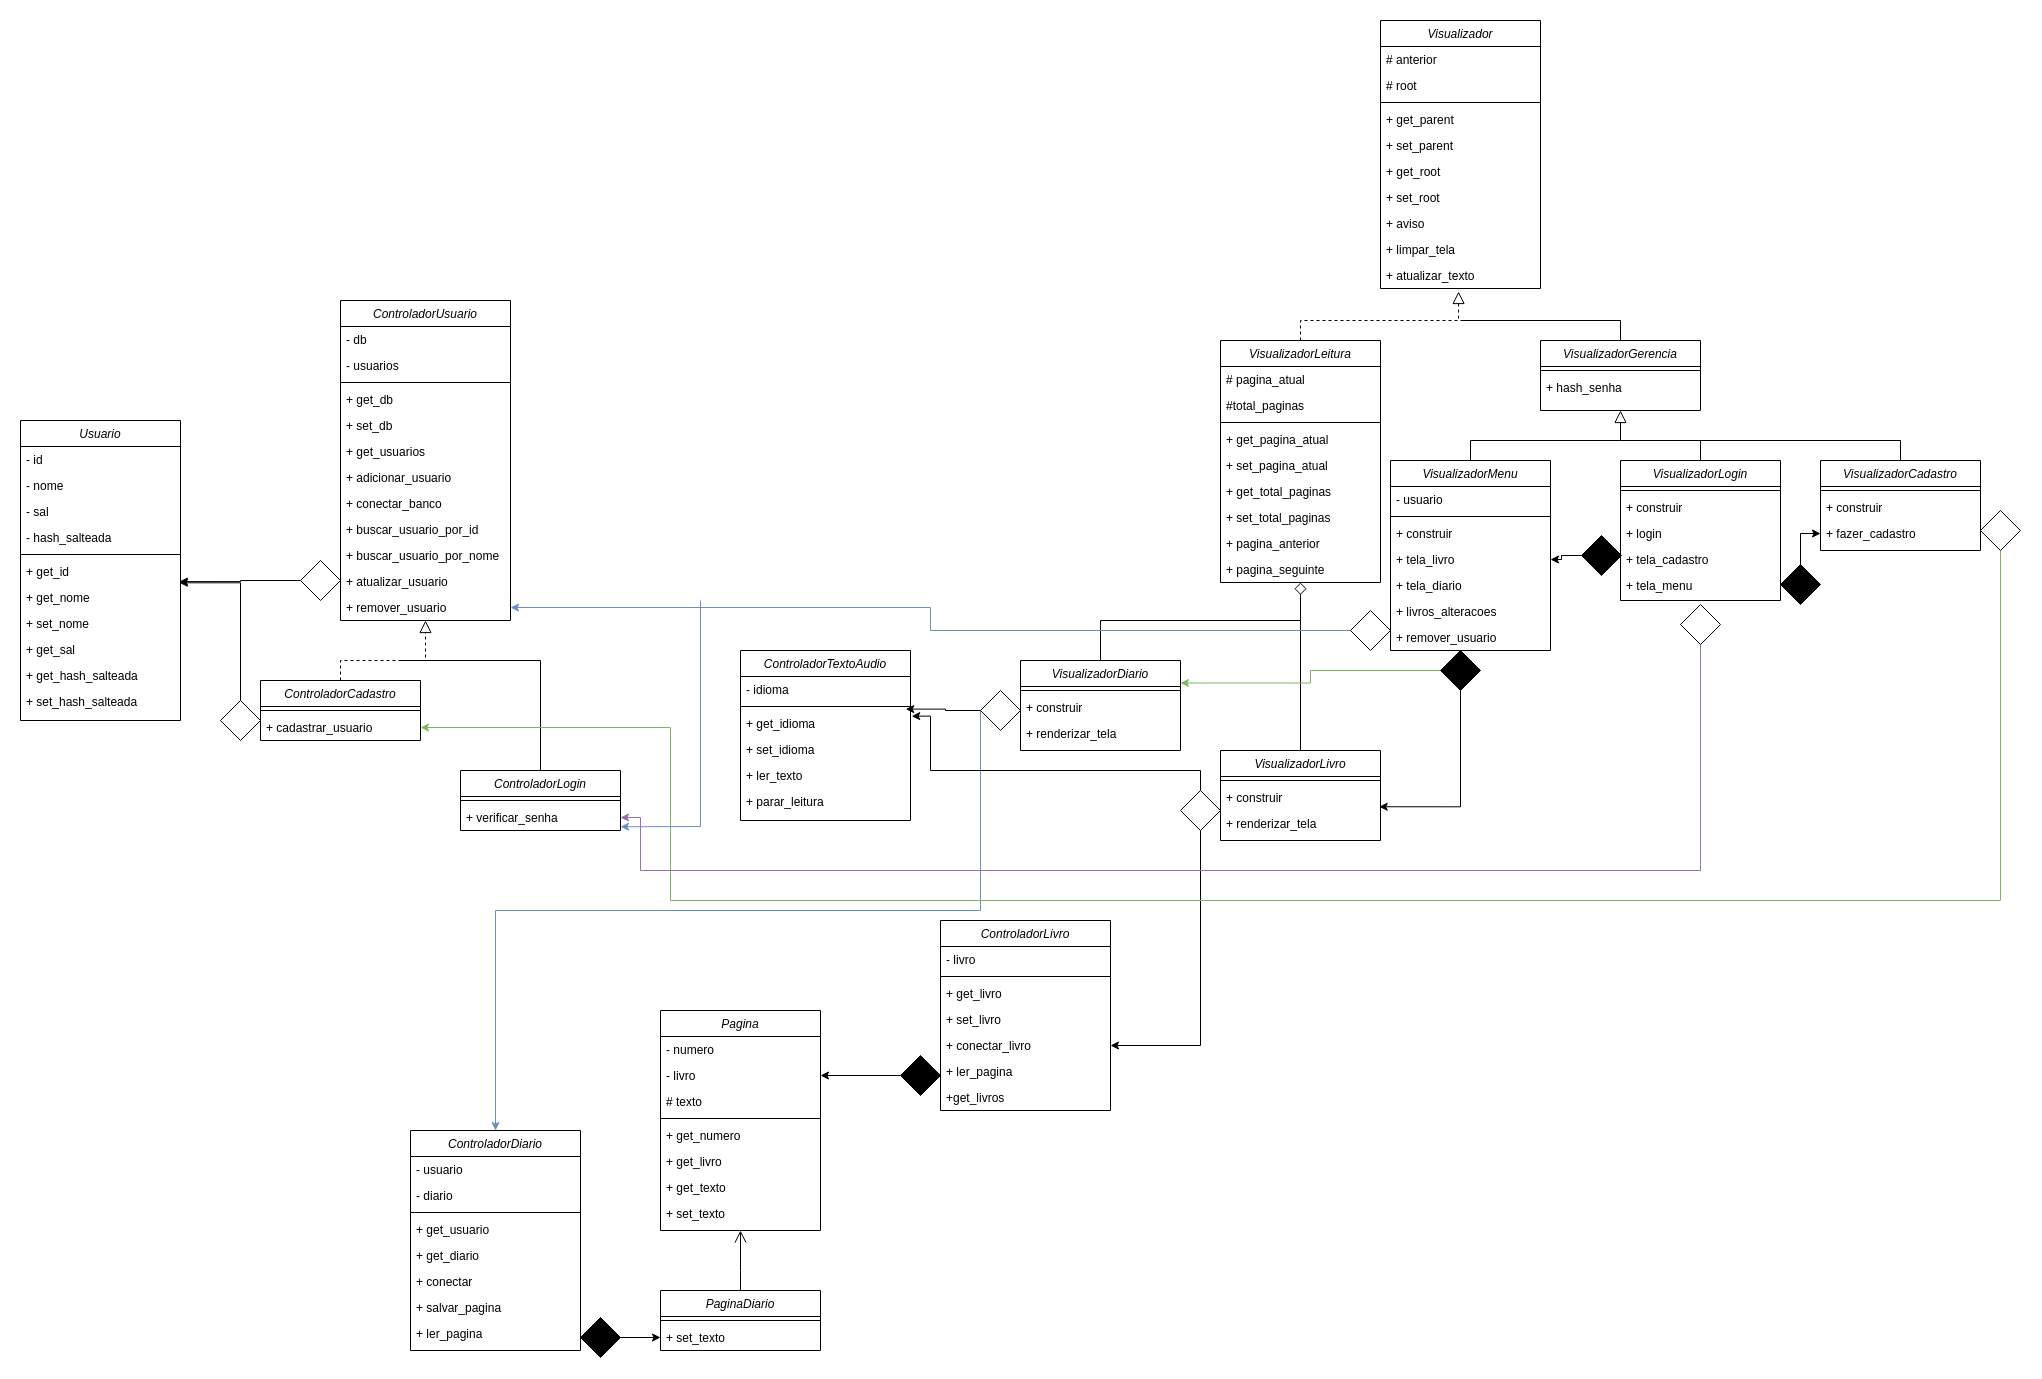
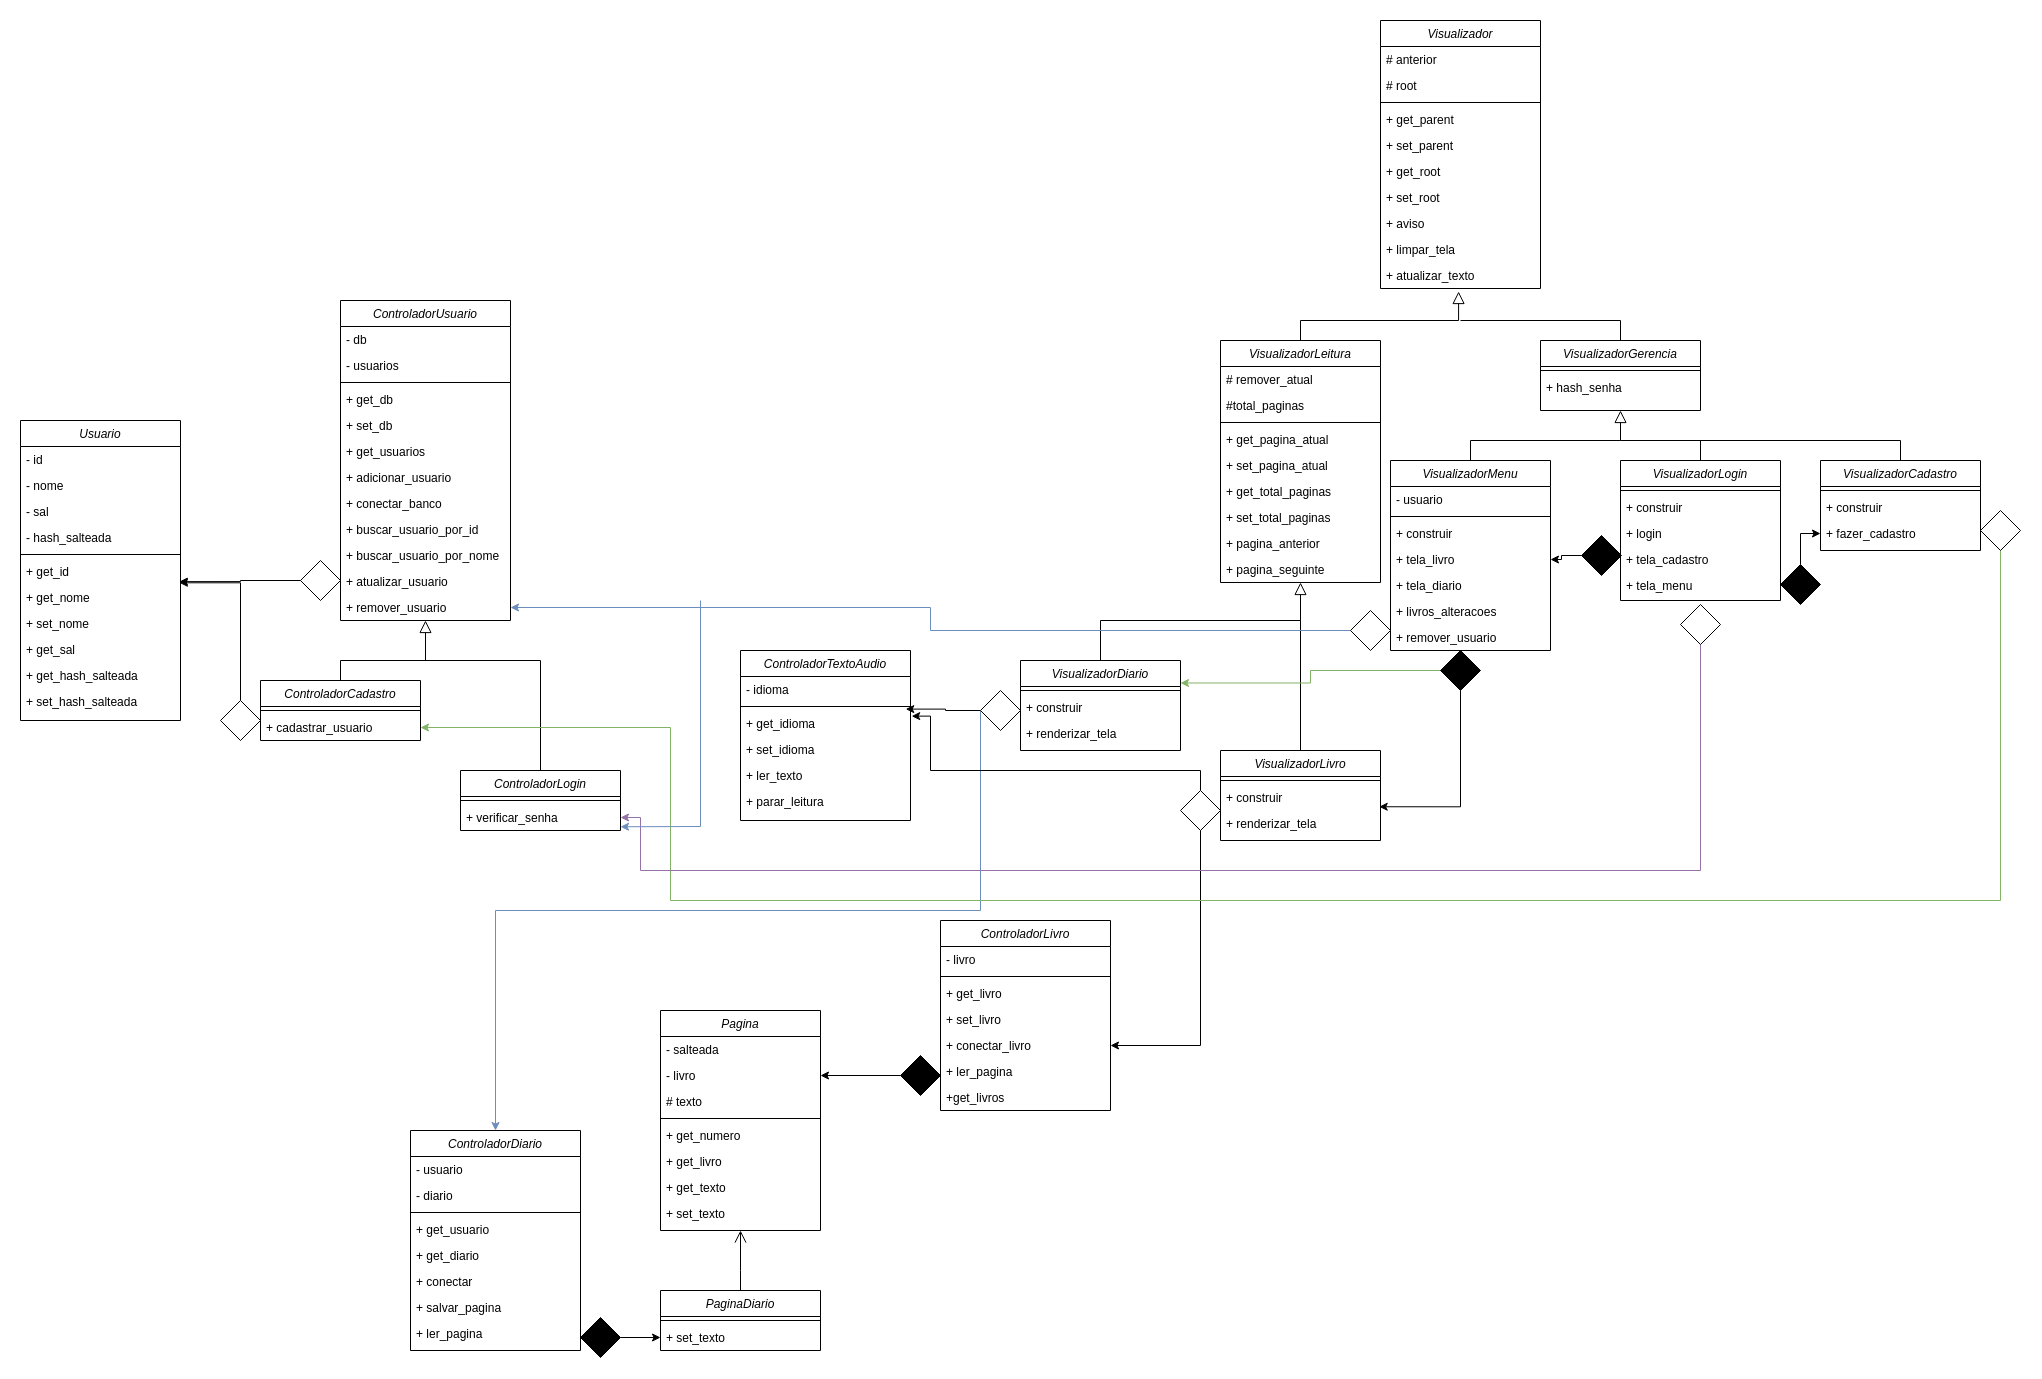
- <mxCell id="23" value="" style="endArrow=block;endSize=10;endFill=0;shadow=0;strokeWidth=1;rounded=0;edgeStyle=elbowEdgeStyle;elbow=vertical;exitX=0.5;exitY=0;exitDx=0;exitDy=0;entryX=0.488;entryY=1.115;entryDx=0;entryDy=0;entryPerimeter=0;dashed=1;" parent="1" source="13" target="12" edge="1"><mxGeometry width="160" relative="1" as="geometry"><mxPoint x="1570" y="340" as="sourcePoint" /><mxPoint x="1490" y="350" as="targetPoint" /><Array as="points"><mxPoint x="1460" y="320" /></Array></mxGeometry></mxCell>
+ <mxCell id="23" value="" style="endArrow=block;endSize=10;endFill=0;shadow=0;strokeWidth=1;rounded=0;edgeStyle=elbowEdgeStyle;elbow=vertical;exitX=0.5;exitY=0;exitDx=0;exitDy=0;entryX=0.488;entryY=1.115;entryDx=0;entryDy=0;entryPerimeter=0;" parent="1" source="13" target="12" edge="1"><mxGeometry width="160" relative="1" as="geometry"><mxPoint x="1570" y="340" as="sourcePoint" /><mxPoint x="1490" y="350" as="targetPoint" /><Array as="points"><mxPoint x="1460" y="320" /></Array></mxGeometry></mxCell>
- <mxCell id="14" value="# pagina_atual" style="text;align=left;verticalAlign=top;spacingLeft=4;spacingRight=4;overflow=hidden;rotatable=0;points=[[0,0.5],[1,0.5]];portConstraint=eastwest;" parent="13" vertex="1"><mxGeometry y="26" width="160" height="26" as="geometry" /></mxCell>
+ <mxCell id="14" value="# remover_atual" style="text;align=left;verticalAlign=top;spacingLeft=4;spacingRight=4;overflow=hidden;rotatable=0;points=[[0,0.5],[1,0.5]];portConstraint=eastwest;" parent="13" vertex="1"><mxGeometry y="26" width="160" height="26" as="geometry" /></mxCell>
- <mxCell id="53" value="" style="endArrow=diamond;endSize=10;endFill=0;shadow=0;strokeWidth=1;rounded=0;edgeStyle=elbowEdgeStyle;elbow=vertical;exitX=0.5;exitY=0;exitDx=0;exitDy=0;entryX=0.5;entryY=1;entryDx=0;entryDy=0;" parent="1" source="49" target="13" edge="1"><mxGeometry width="160" relative="1" as="geometry"><mxPoint x="1280" y="619.01" as="sourcePoint" /><mxPoint x="1300" y="600" as="targetPoint" /><Array as="points"><mxPoint x="1300" y="620" /></Array></mxGeometry></mxCell>
+ <mxCell id="53" value="" style="endArrow=block;endSize=10;endFill=0;shadow=0;strokeWidth=1;rounded=0;edgeStyle=elbowEdgeStyle;elbow=vertical;exitX=0.5;exitY=0;exitDx=0;exitDy=0;entryX=0.5;entryY=1;entryDx=0;entryDy=0;" parent="1" source="49" target="13" edge="1"><mxGeometry width="160" relative="1" as="geometry"><mxPoint x="1280" y="619.01" as="sourcePoint" /><mxPoint x="1300" y="600" as="targetPoint" /><Array as="points"><mxPoint x="1300" y="620" /></Array></mxGeometry></mxCell>
- <mxCell id="100" value="" style="endArrow=block;endSize=10;endFill=0;shadow=0;strokeWidth=1;rounded=0;edgeStyle=elbowEdgeStyle;elbow=vertical;exitX=0.5;exitY=0;exitDx=0;exitDy=0;entryX=0.5;entryY=1;entryDx=0;entryDy=0;dashed=1;" parent="1" source="97" target="84" edge="1"><mxGeometry width="160" relative="1" as="geometry"><mxPoint x="500" y="800" as="sourcePoint" /><mxPoint x="500" y="740" as="targetPoint" /><Array as="points"><mxPoint x="400" y="660" /><mxPoint x="510" y="780" /></Array></mxGeometry></mxCell>
+ <mxCell id="100" value="" style="endArrow=block;endSize=10;endFill=0;shadow=0;strokeWidth=1;rounded=0;edgeStyle=elbowEdgeStyle;elbow=vertical;exitX=0.5;exitY=0;exitDx=0;exitDy=0;entryX=0.5;entryY=1;entryDx=0;entryDy=0;" parent="1" source="97" target="84" edge="1"><mxGeometry width="160" relative="1" as="geometry"><mxPoint x="500" y="800" as="sourcePoint" /><mxPoint x="500" y="740" as="targetPoint" /><Array as="points"><mxPoint x="400" y="660" /><mxPoint x="510" y="780" /></Array></mxGeometry></mxCell>
- <mxCell id="72" value="- numero" style="text;align=left;verticalAlign=top;spacingLeft=4;spacingRight=4;overflow=hidden;rotatable=0;points=[[0,0.5],[1,0.5]];portConstraint=eastwest;" parent="71" vertex="1"><mxGeometry y="26" width="160" height="26" as="geometry" /></mxCell>
+ <mxCell id="72" value="- salteada" style="text;align=left;verticalAlign=top;spacingLeft=4;spacingRight=4;overflow=hidden;rotatable=0;points=[[0,0.5],[1,0.5]];portConstraint=eastwest;" parent="71" vertex="1"><mxGeometry y="26" width="160" height="26" as="geometry" /></mxCell>
